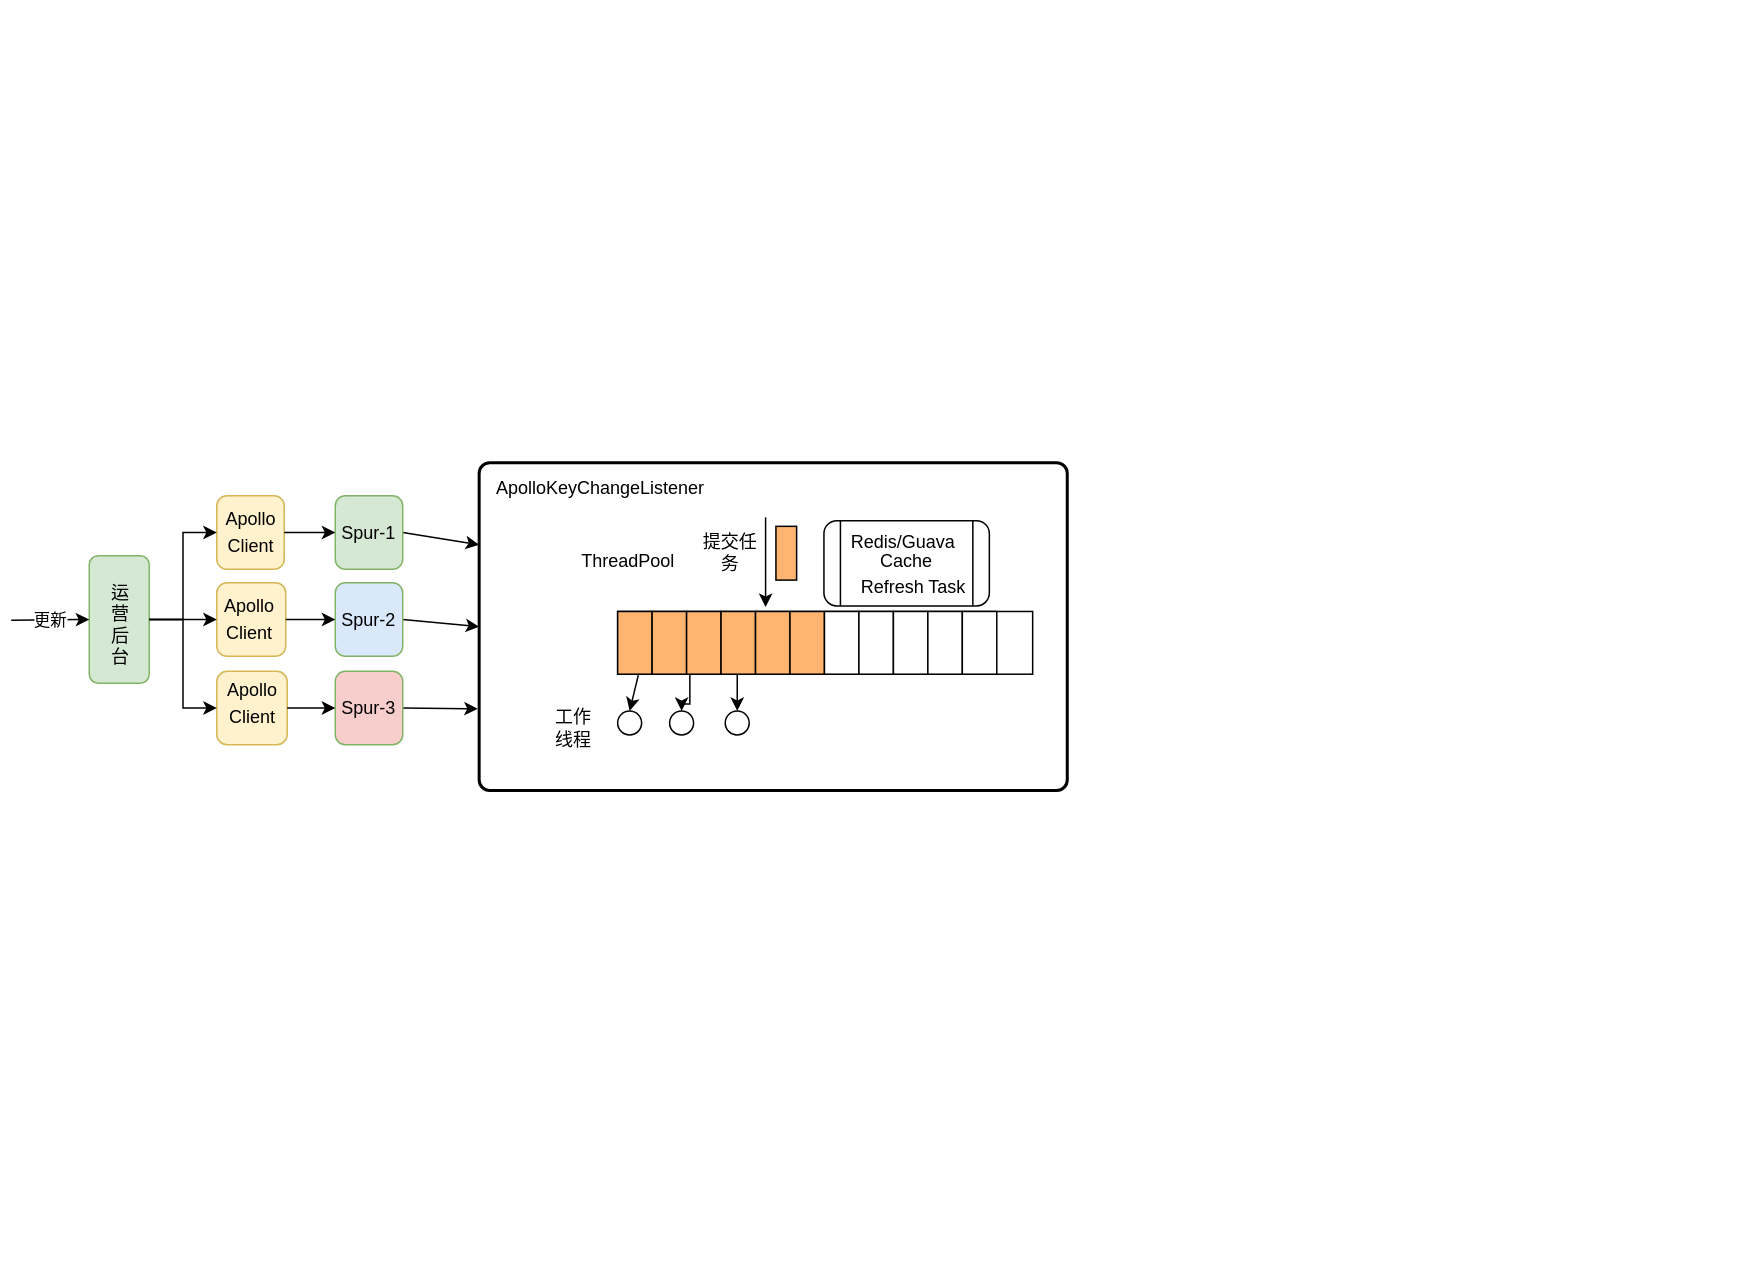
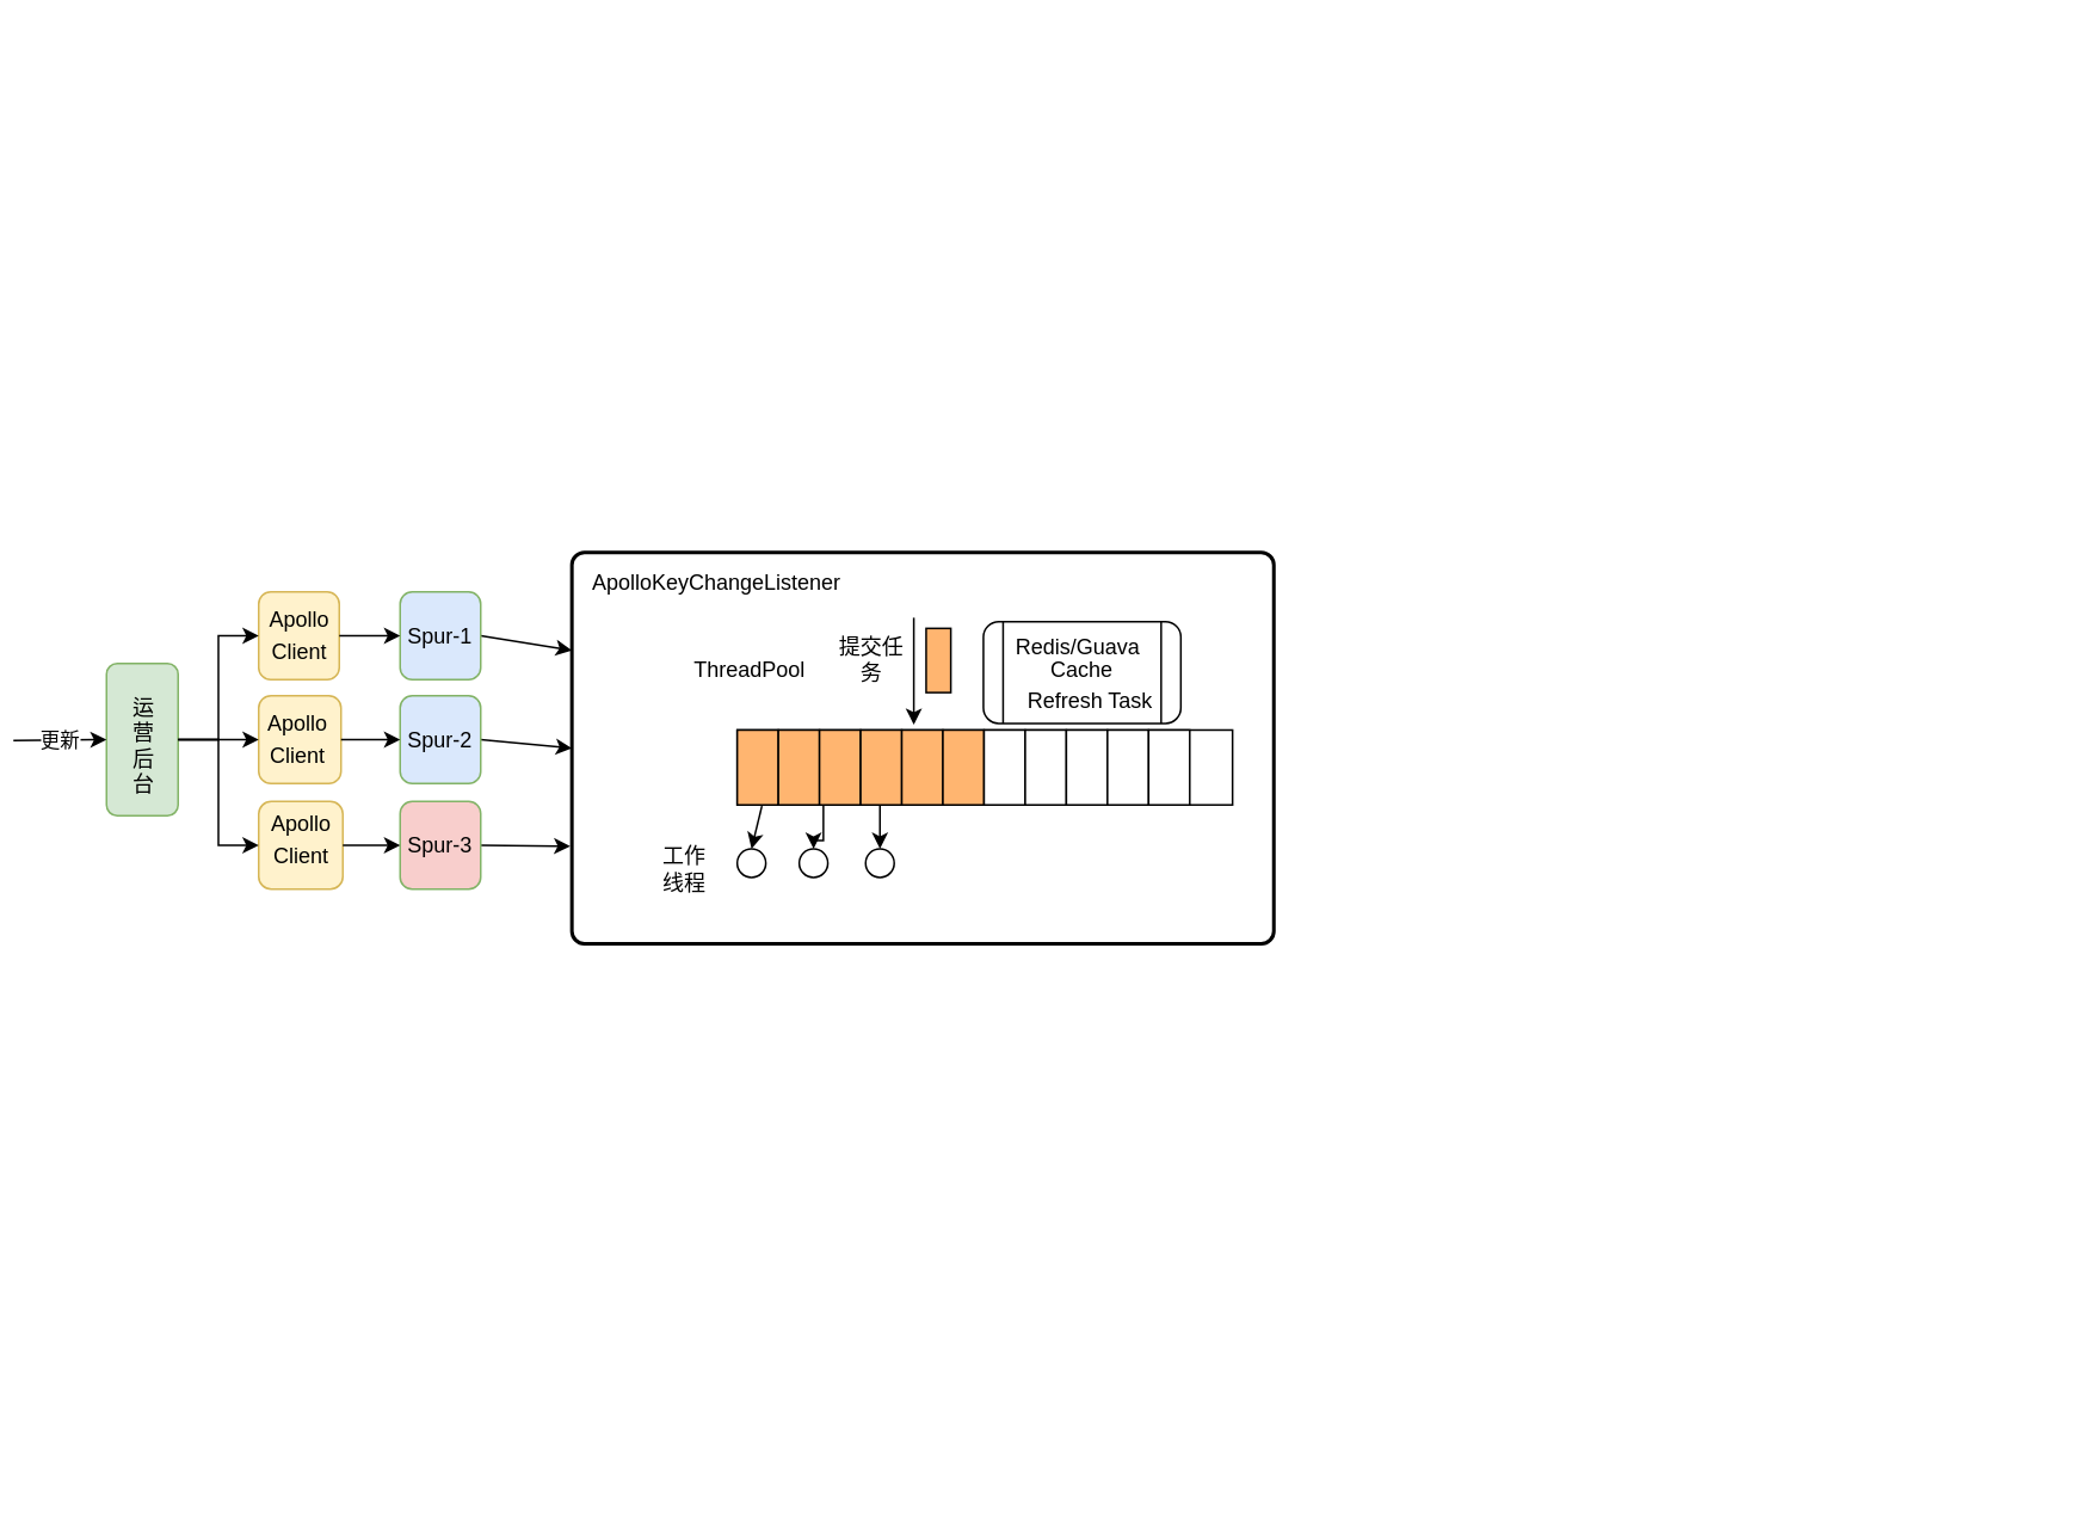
- <mxCell id="48" value="Spur-1" style="rounded=1;whiteSpace=wrap;html=1;fillColor=#d5e8d4;strokeColor=#82b366;" vertex="1" parent="3"><mxGeometry x="-261" y="185" width="45" height="49" as="geometry" /></mxCell>
+ <mxCell id="48" value="Spur-1" style="rounded=1;whiteSpace=wrap;html=1;fillColor=#dae8fc;strokeColor=#82b366;" vertex="1" parent="3"><mxGeometry x="-261" y="185" width="45" height="49" as="geometry" /></mxCell>
